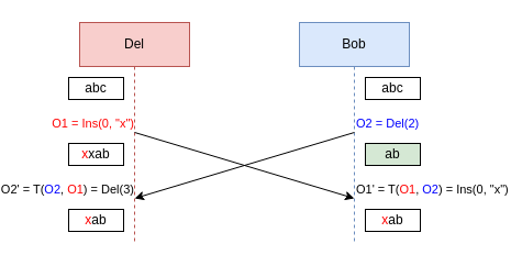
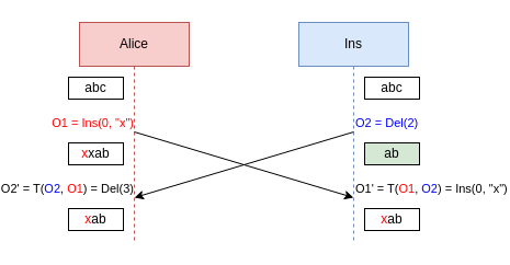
- <mxCell id="3" value="Del" style="shape=umlLifeline;perimeter=lifelinePerimeter;whiteSpace=wrap;html=1;container=0;dropTarget=0;collapsible=0;recursiveResize=0;outlineConnect=0;portConstraint=eastwest;newEdgeStyle={&quot;edgeStyle&quot;:&quot;elbowEdgeStyle&quot;,&quot;elbow&quot;:&quot;vertical&quot;,&quot;curved&quot;:0,&quot;rounded&quot;:0};points=[[0.5,0.5,0,0,0],[0.5,0.8,0,0,0]];fillColor=#f8cecc;strokeColor=#b85450;" parent="1" vertex="1"><mxGeometry x="30" y="20" width="100" height="200" as="geometry" /></mxCell>
+ <mxCell id="3" value="Alice" style="shape=umlLifeline;perimeter=lifelinePerimeter;whiteSpace=wrap;html=1;container=0;dropTarget=0;collapsible=0;recursiveResize=0;outlineConnect=0;portConstraint=eastwest;newEdgeStyle={&quot;edgeStyle&quot;:&quot;elbowEdgeStyle&quot;,&quot;elbow&quot;:&quot;vertical&quot;,&quot;curved&quot;:0,&quot;rounded&quot;:0};points=[[0.5,0.5,0,0,0],[0.5,0.8,0,0,0]];fillColor=#f8cecc;strokeColor=#b85450;" parent="1" vertex="1"><mxGeometry x="30" y="20" width="100" height="200" as="geometry" /></mxCell>
- <mxCell id="2" value="&lt;div&gt;Bob&lt;/div&gt;" style="shape=umlLifeline;perimeter=lifelinePerimeter;whiteSpace=wrap;html=1;container=0;dropTarget=0;collapsible=0;recursiveResize=0;outlineConnect=0;portConstraint=eastwest;newEdgeStyle={&quot;edgeStyle&quot;:&quot;elbowEdgeStyle&quot;,&quot;elbow&quot;:&quot;vertical&quot;,&quot;curved&quot;:0,&quot;rounded&quot;:0};points=[[0.5,0.5,0,0,0],[0.5,0.8,0,0,0]];fillColor=#dae8fc;strokeColor=#6c8ebf;" parent="1" vertex="1"><mxGeometry x="230" y="20" width="100" height="200" as="geometry" /></mxCell>
+ <mxCell id="2" value="&lt;div&gt;Ins&lt;/div&gt;" style="shape=umlLifeline;perimeter=lifelinePerimeter;whiteSpace=wrap;html=1;container=0;dropTarget=0;collapsible=0;recursiveResize=0;outlineConnect=0;portConstraint=eastwest;newEdgeStyle={&quot;edgeStyle&quot;:&quot;elbowEdgeStyle&quot;,&quot;elbow&quot;:&quot;vertical&quot;,&quot;curved&quot;:0,&quot;rounded&quot;:0};points=[[0.5,0.5,0,0,0],[0.5,0.8,0,0,0]];fillColor=#dae8fc;strokeColor=#6c8ebf;" parent="1" vertex="1"><mxGeometry x="230" y="20" width="100" height="200" as="geometry" /></mxCell>
